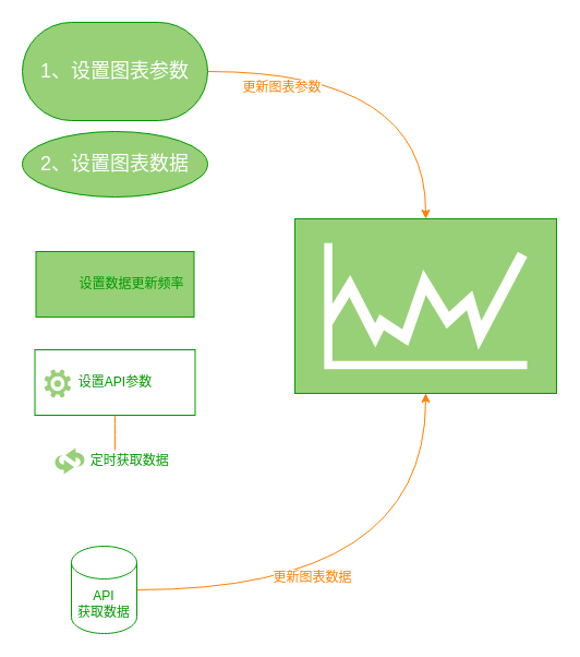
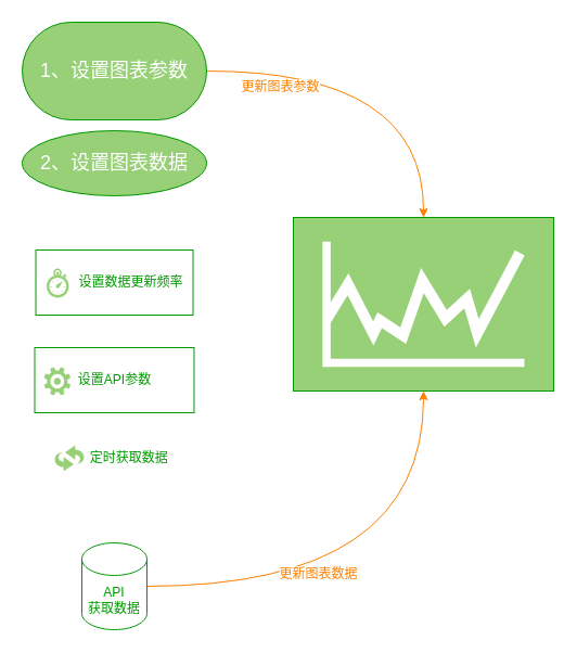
- <mxCell id="19" value="&amp;nbsp; &amp;nbsp; &amp;nbsp; &amp;nbsp; &amp;nbsp;设置数据更新频率" style="rounded=0;whiteSpace=wrap;html=1;fontSize=12;fontColor=#009900;strokeColor=#009900;fillColor=#97d077;" vertex="1" parent="18"><mxGeometry width="145" height="60" as="geometry" /></mxCell>
+ <mxCell id="19" value="&amp;nbsp; &amp;nbsp; &amp;nbsp; &amp;nbsp; &amp;nbsp;设置数据更新频率" style="rounded=0;whiteSpace=wrap;html=1;fontSize=12;fontColor=#009900;strokeColor=#009900;fillColor=#FFFFFF;" vertex="1" parent="18"><mxGeometry width="145" height="60" as="geometry" /></mxCell>
- <mxCell id="14" value="" style="edgeStyle=orthogonalEdgeStyle;curved=1;rounded=0;orthogonalLoop=1;jettySize=auto;html=1;exitX=0.5;exitY=1;exitDx=0;exitDy=0;entryX=0.5;entryY=0;entryDx=0;entryDy=0;entryPerimeter=0;fontSize=12;fontColor=#009900;strokeColor=#FF8000;endArrow=none;" edge="1" parent="1" source="16" target="13"><mxGeometry relative="1" as="geometry"><mxPoint x="105" y="360" as="sourcePoint" /><mxPoint x="105" y="550" as="targetPoint" /></mxGeometry></mxCell>
- <mxCell id="11" value="API&lt;br&gt;获取数据" style="shape=cylinder3;whiteSpace=wrap;html=1;boundedLbl=1;backgroundOutline=1;size=15;fontSize=12;fontColor=#009900;strokeColor=#009900;fillColor=#FFFFFF;" vertex="1" parent="1"><mxGeometry x="65" y="500" width="60" height="80" as="geometry" /></mxCell>
+ <mxCell id="11" value="API&lt;br&gt;获取数据" style="shape=cylinder3;whiteSpace=wrap;html=1;boundedLbl=1;backgroundOutline=1;size=15;fontSize=12;fontColor=#009900;strokeColor=#009900;fillColor=#FFFFFF;" vertex="1" parent="1"><mxGeometry x="75" y="500" width="60" height="80" as="geometry" /></mxCell>
